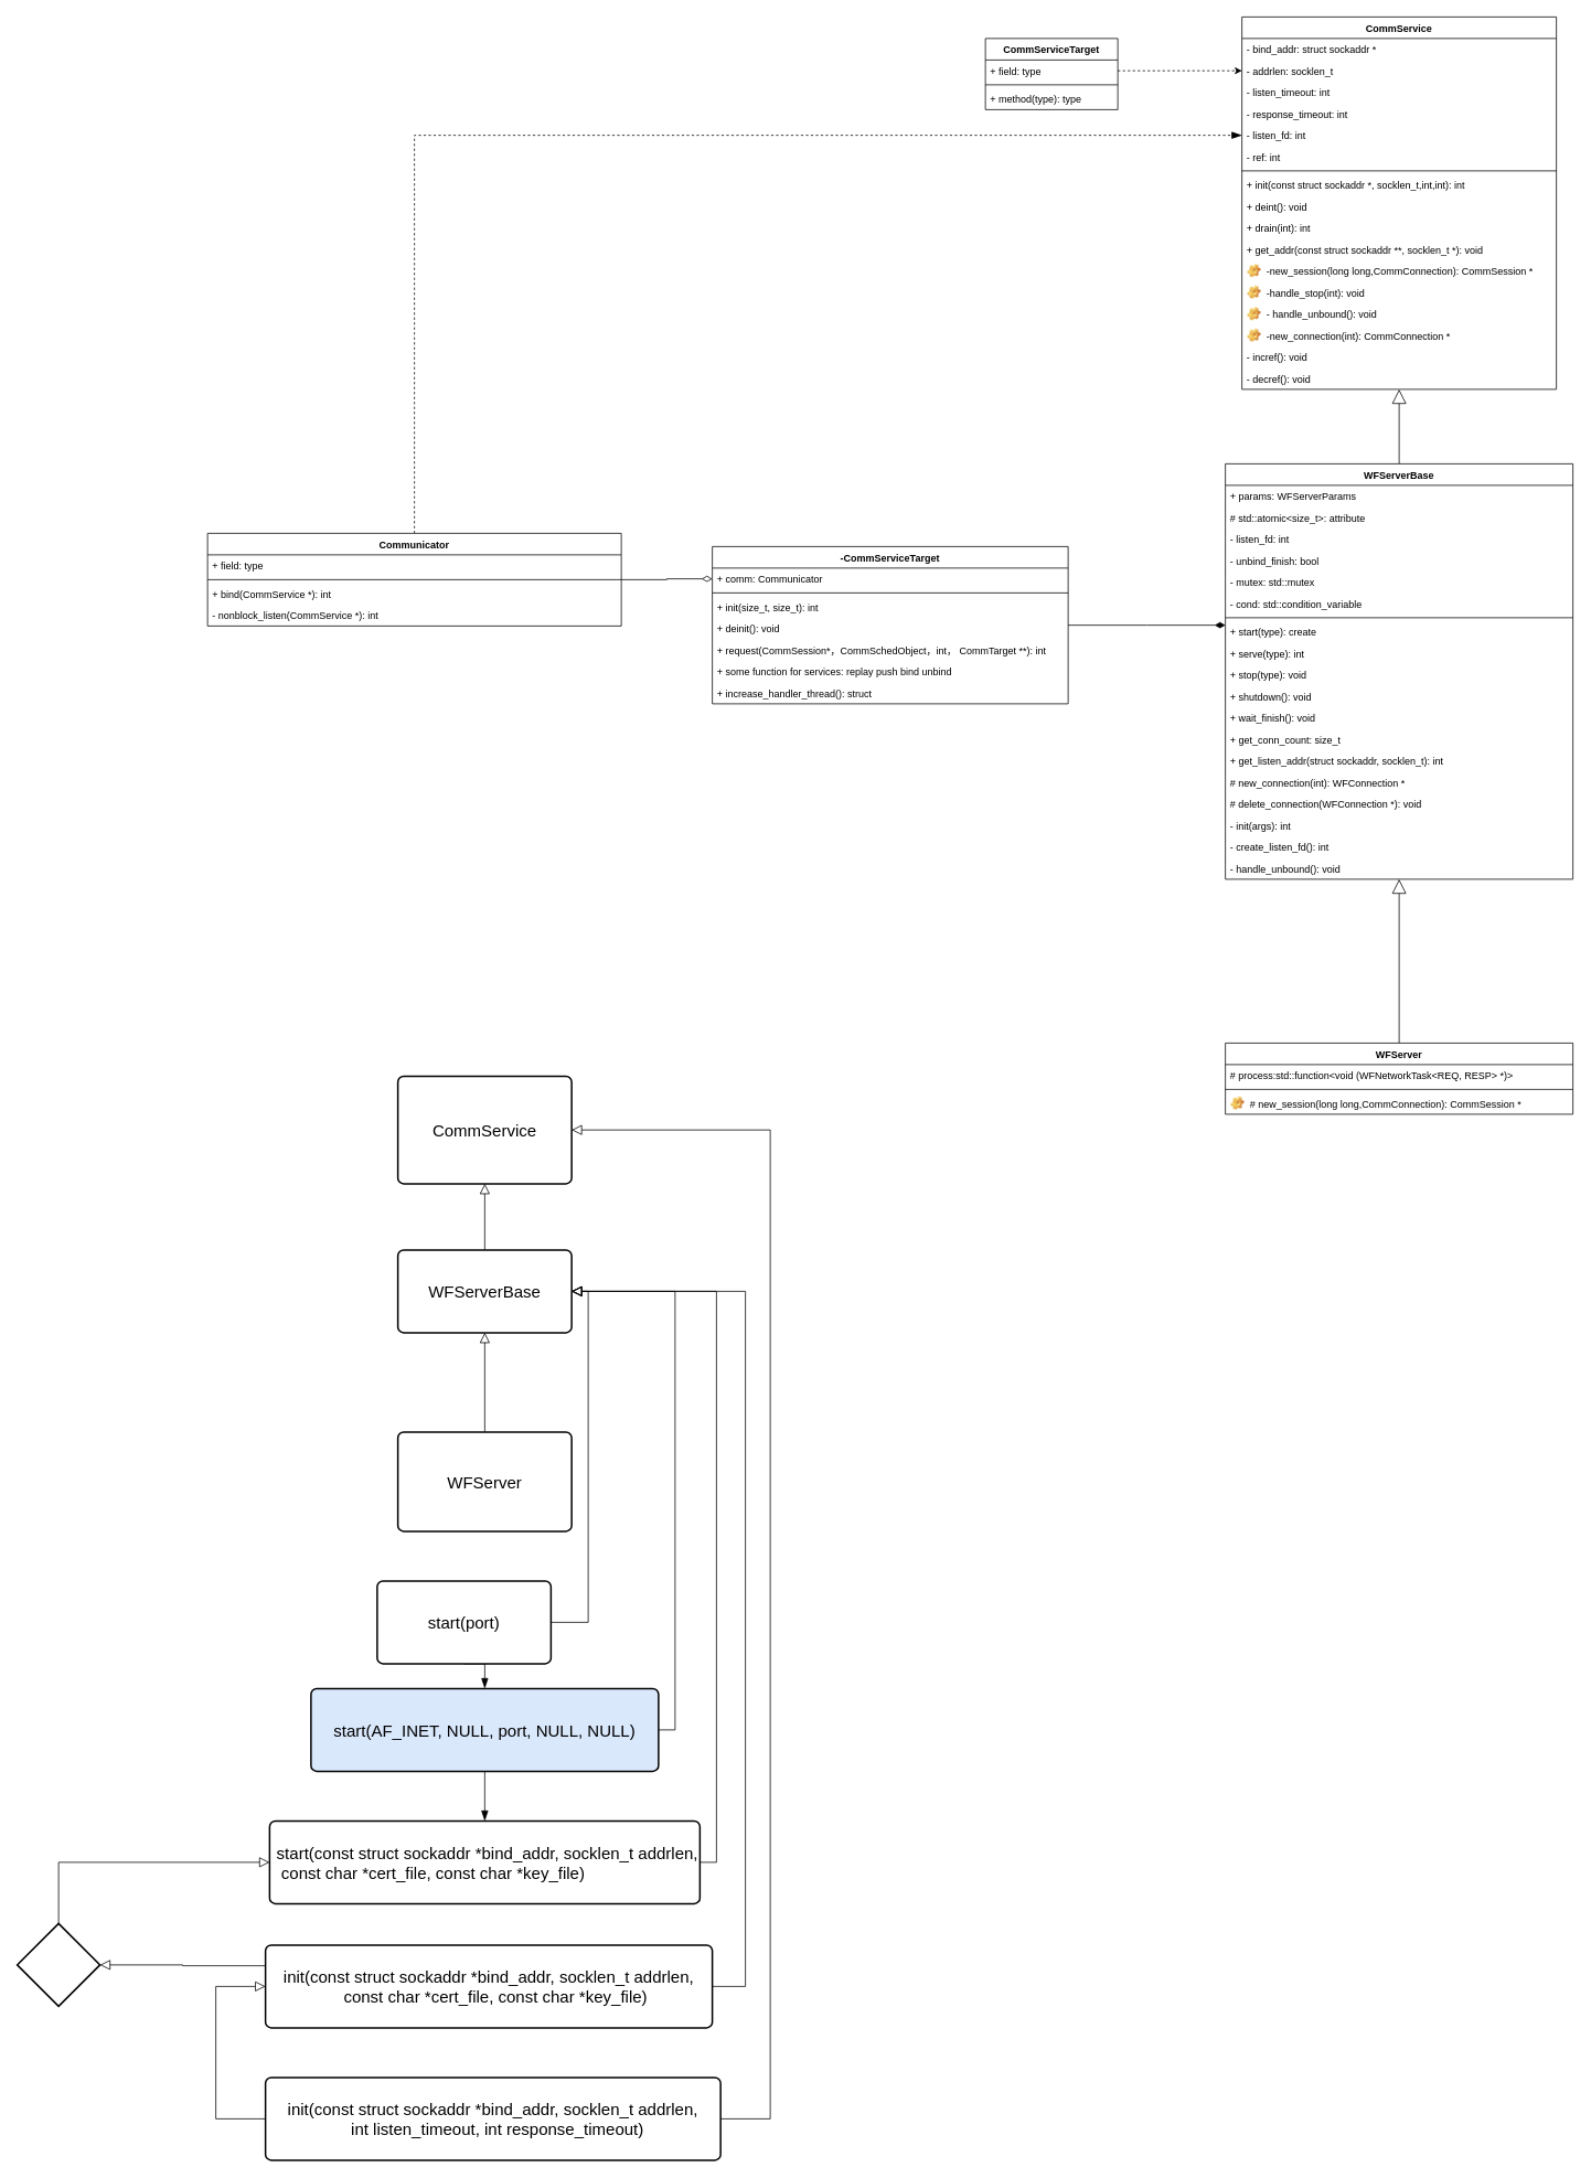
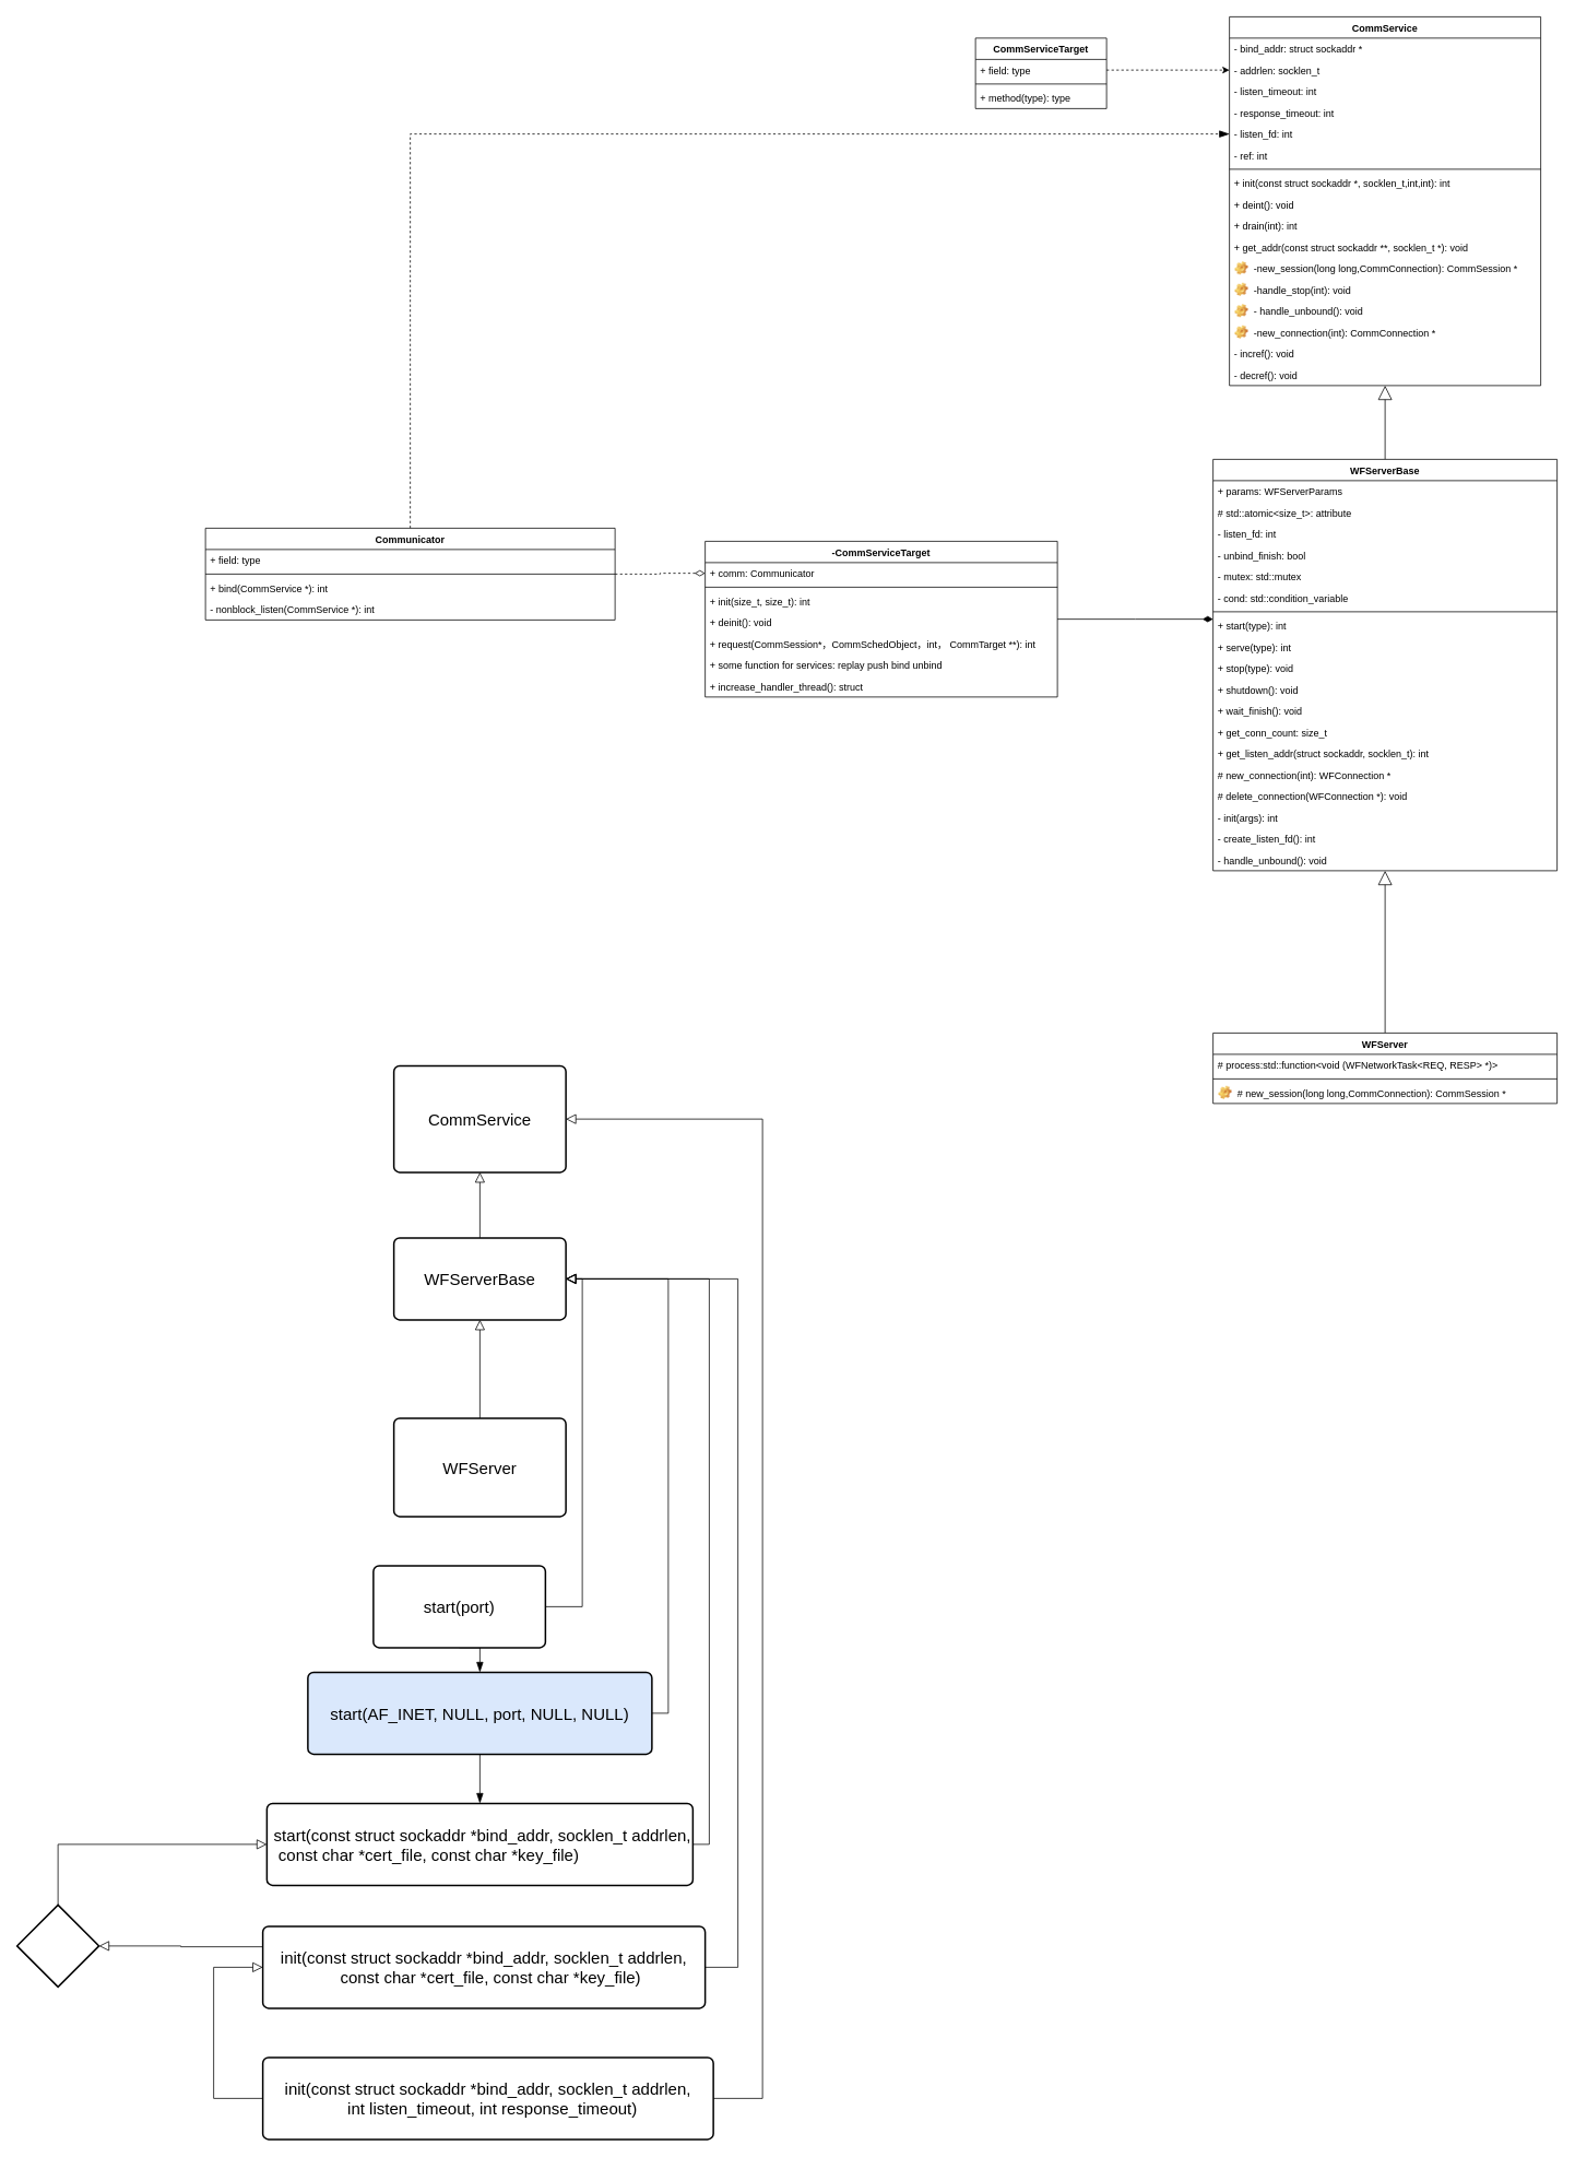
- <mxCell id="60" style="edgeStyle=orthogonalEdgeStyle;rounded=0;orthogonalLoop=1;jettySize=auto;html=1;entryX=0;entryY=0.5;entryDx=0;entryDy=0;endArrow=diamondThin;endFill=0;endSize=10;" edge="1" parent="1" source="62" target="53"><mxGeometry relative="1" as="geometry" /></mxCell>
+ <mxCell id="60" style="edgeStyle=orthogonalEdgeStyle;rounded=0;orthogonalLoop=1;jettySize=auto;html=1;entryX=0;entryY=0.5;entryDx=0;entryDy=0;endArrow=diamondThin;endFill=0;endSize=10;dashed=1;" edge="1" parent="1" source="62" target="53"><mxGeometry relative="1" as="geometry" /></mxCell>
- <mxCell id="16" value="+ start(type): create" style="text;strokeColor=none;fillColor=none;align=left;verticalAlign=top;spacingLeft=4;spacingRight=4;overflow=hidden;rotatable=0;points=[[0,0.5],[1,0.5]];portConstraint=eastwest;" parent="8" vertex="1"><mxGeometry y="190" width="420" height="26" as="geometry" /></mxCell>
+ <mxCell id="16" value="+ start(type): int" style="text;strokeColor=none;fillColor=none;align=left;verticalAlign=top;spacingLeft=4;spacingRight=4;overflow=hidden;rotatable=0;points=[[0,0.5],[1,0.5]];portConstraint=eastwest;" parent="8" vertex="1"><mxGeometry y="190" width="420" height="26" as="geometry" /></mxCell>
